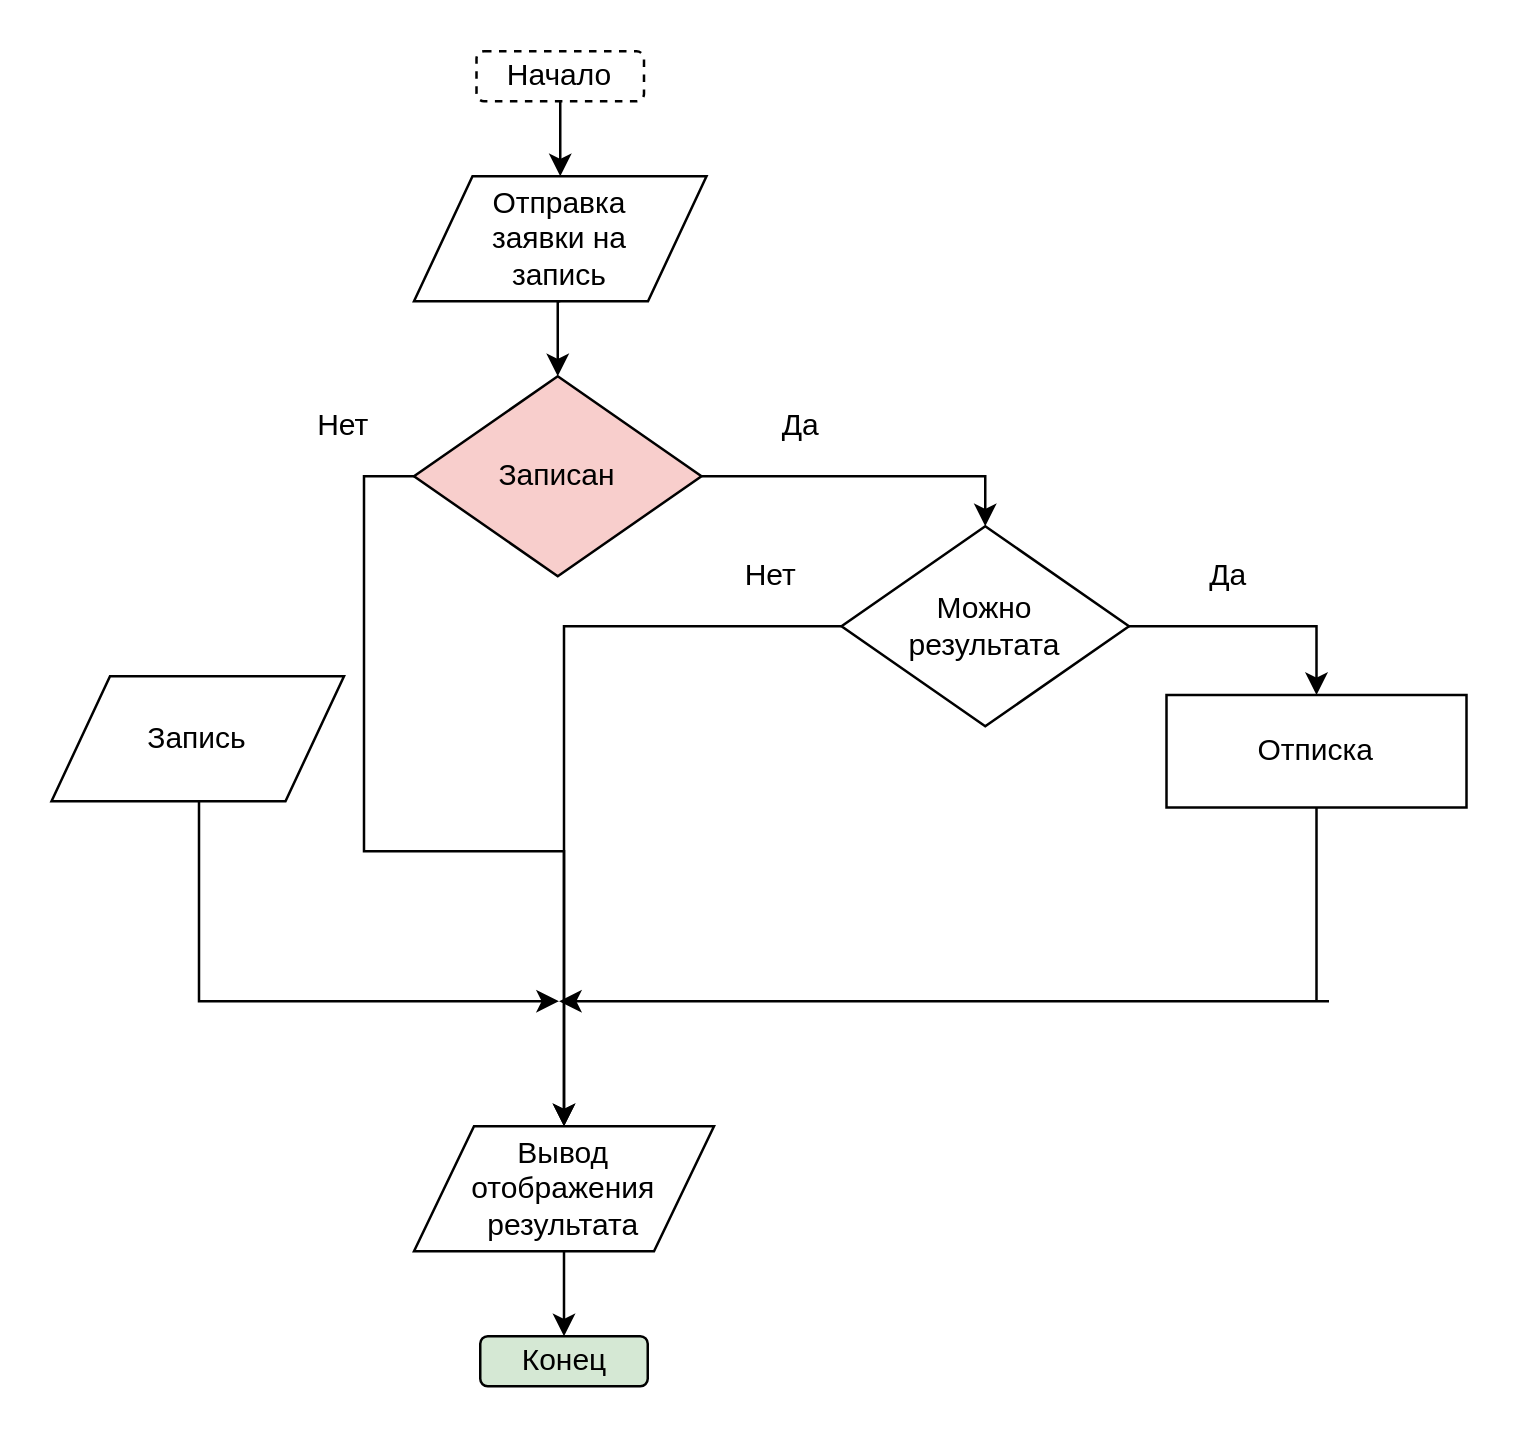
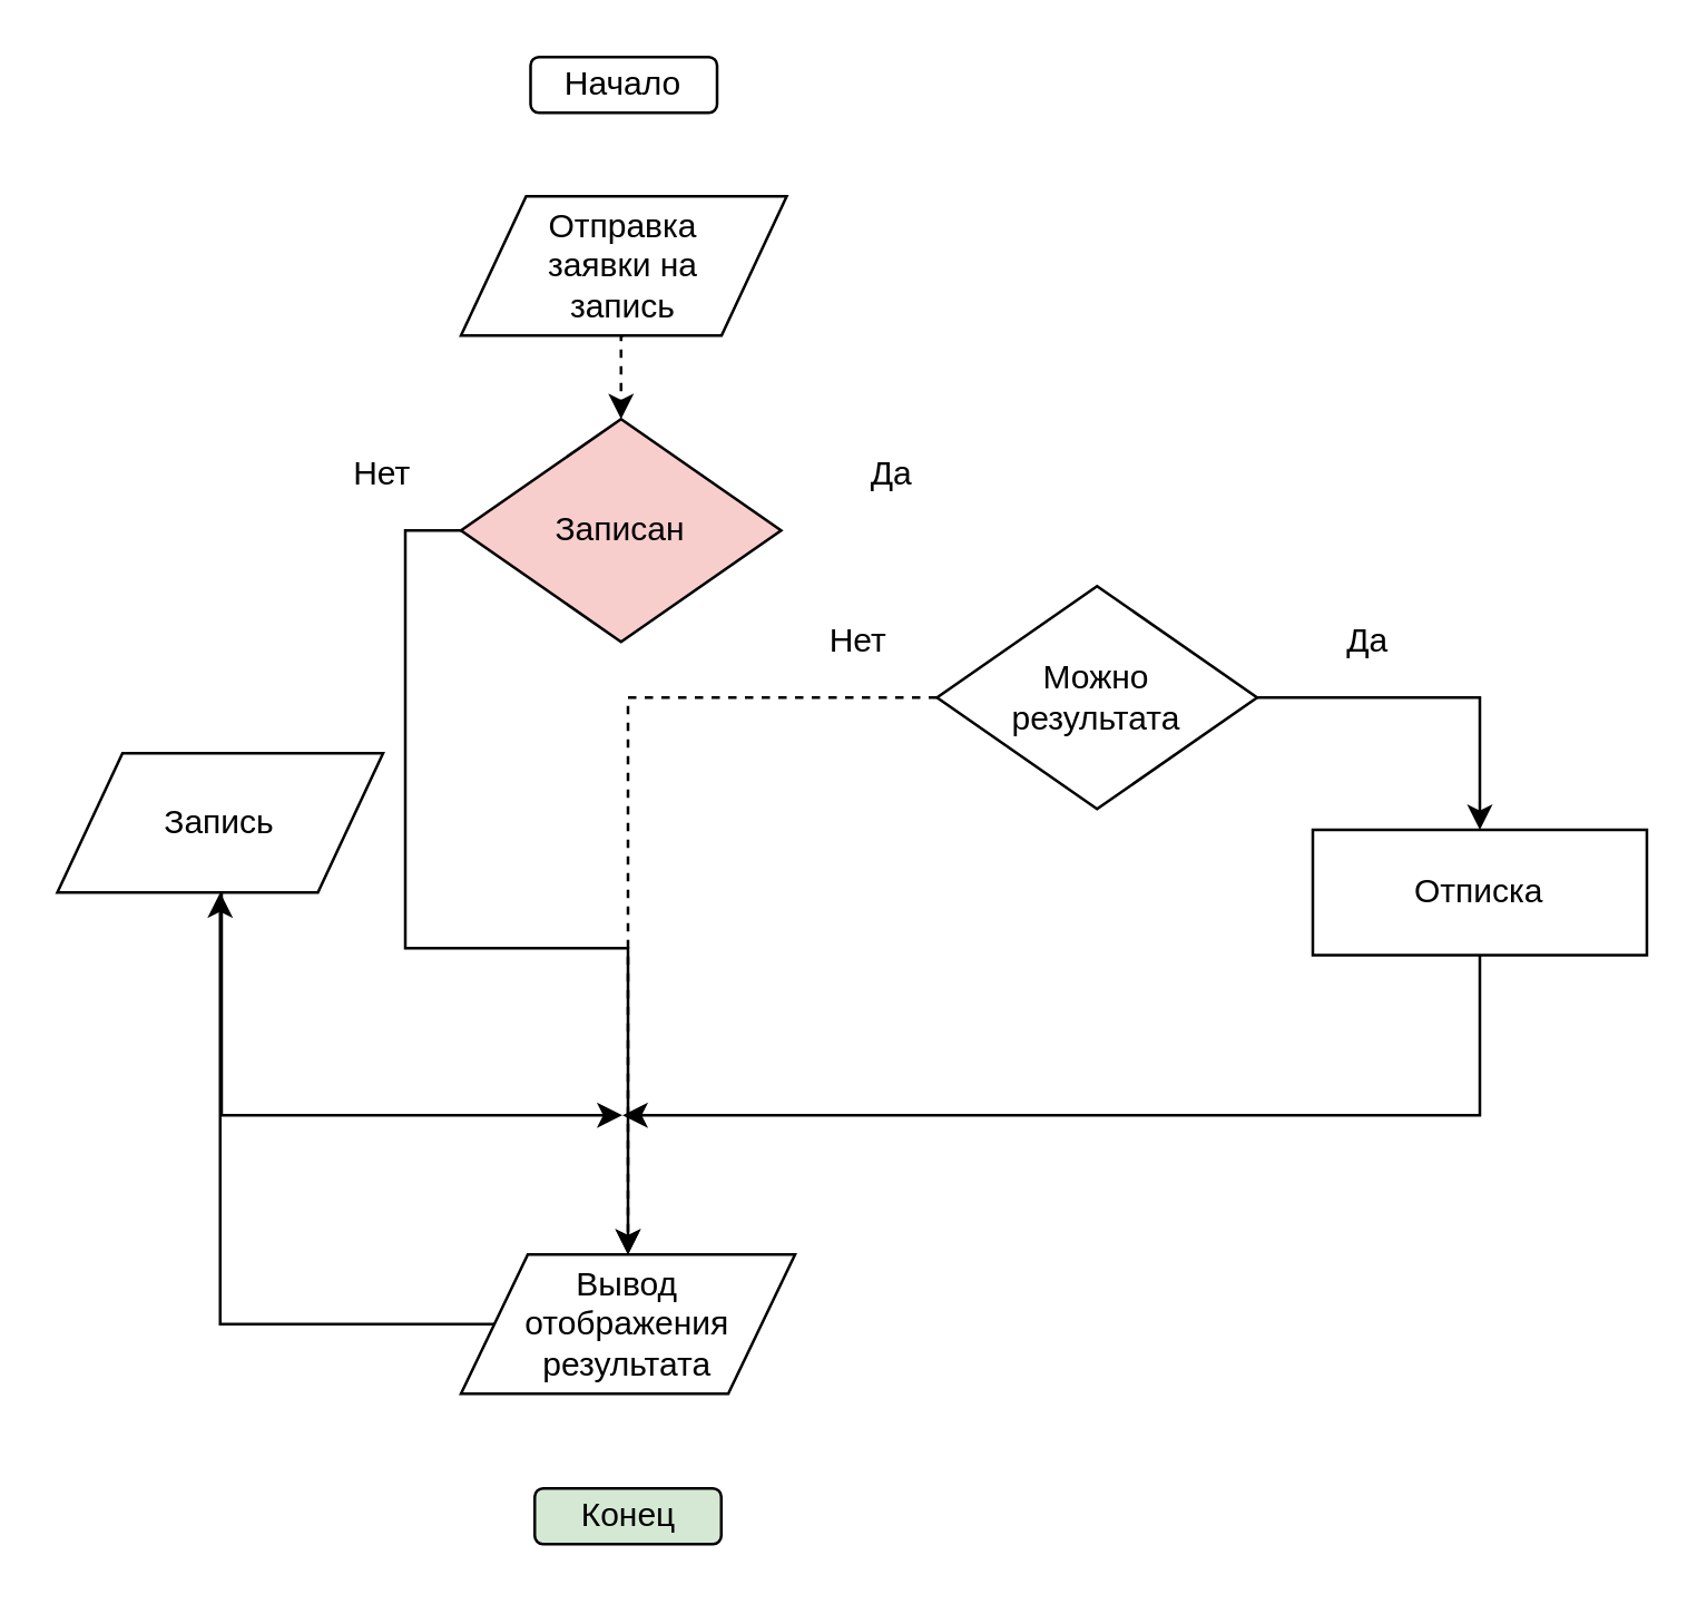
- <mxCell id="3" value="Начало" style="rounded=1;whiteSpace=wrap;html=1;dashed=1;" parent="1" vertex="1"><mxGeometry x="190" y="20" width="67" height="20" as="geometry" /></mxCell>
+ <mxCell id="3" value="Начало" style="rounded=1;whiteSpace=wrap;html=1;" parent="1" vertex="1"><mxGeometry x="190" y="20" width="67" height="20" as="geometry" /></mxCell>
- <mxCell id="2" value="" style="edgeStyle=orthogonalEdgeStyle;rounded=0;orthogonalLoop=1;jettySize=auto;html=1;entryX=0.5;entryY=0;entryDx=0;entryDy=0;" parent="1" source="3" target="5" edge="1"><mxGeometry relative="1" as="geometry"><mxPoint x="223.5" y="130" as="targetPoint" /></mxGeometry></mxCell>
- <mxCell id="4" style="edgeStyle=orthogonalEdgeStyle;rounded=0;orthogonalLoop=1;jettySize=auto;html=1;exitX=0.5;exitY=1;exitDx=0;exitDy=0;entryX=0.5;entryY=0;entryDx=0;entryDy=0;" parent="1" source="5" target="10" edge="1"><mxGeometry relative="1" as="geometry" /></mxCell>
+ <mxCell id="4" style="edgeStyle=orthogonalEdgeStyle;rounded=0;orthogonalLoop=1;jettySize=auto;html=1;exitX=0.5;exitY=1;exitDx=0;exitDy=0;entryX=0.5;entryY=0;entryDx=0;entryDy=0;dashed=1;" parent="1" source="5" target="10" edge="1"><mxGeometry relative="1" as="geometry" /></mxCell>
- <mxCell id="9" style="edgeStyle=orthogonalEdgeStyle;rounded=0;orthogonalLoop=1;jettySize=auto;html=1;exitX=1;exitY=0.5;exitDx=0;exitDy=0;entryX=0.5;entryY=0;entryDx=0;entryDy=0;" parent="1" source="10" target="20" edge="1"><mxGeometry relative="1" as="geometry" /></mxCell>
- <mxCell id="19" style="edgeStyle=orthogonalEdgeStyle;rounded=0;orthogonalLoop=1;jettySize=auto;html=1;exitX=0;exitY=0.5;exitDx=0;exitDy=0;entryX=0.5;entryY=0;entryDx=0;entryDy=0;" edge="1" parent="1" source="20" target="14"><mxGeometry relative="1" as="geometry" /></mxCell>
+ <mxCell id="19" style="edgeStyle=orthogonalEdgeStyle;rounded=0;orthogonalLoop=1;jettySize=auto;html=1;exitX=0;exitY=0.5;exitDx=0;exitDy=0;entryX=0.5;entryY=0;entryDx=0;entryDy=0;dashed=1;" edge="1" parent="1" source="20" target="14"><mxGeometry relative="1" as="geometry" /></mxCell>
- <mxCell id="12" value="Отписка" style="rounded=0;whiteSpace=wrap;html=1;" parent="1" vertex="1"><mxGeometry x="466" y="277.5" width="120" height="45" as="geometry" /></mxCell>
+ <mxCell id="12" value="Отписка" style="rounded=0;whiteSpace=wrap;html=1;" parent="1" vertex="1"><mxGeometry x="471" y="297.5" width="120" height="45" as="geometry" /></mxCell>
- <mxCell id="13" value="" style="edgeStyle=orthogonalEdgeStyle;rounded=0;orthogonalLoop=1;jettySize=auto;html=1;entryX=0.5;entryY=0;entryDx=0;entryDy=0;" edge="1" parent="1" source="14" target="15"><mxGeometry relative="1" as="geometry"><mxPoint x="210" y="600" as="targetPoint" /></mxGeometry></mxCell>
+ <mxCell id="13" value="" style="edgeStyle=orthogonalEdgeStyle;rounded=0;orthogonalLoop=1;jettySize=auto;html=1;" edge="1" parent="1" source="14" target="7"><mxGeometry relative="1" as="geometry"><mxPoint x="210" y="600" as="targetPoint" /></mxGeometry></mxCell>
